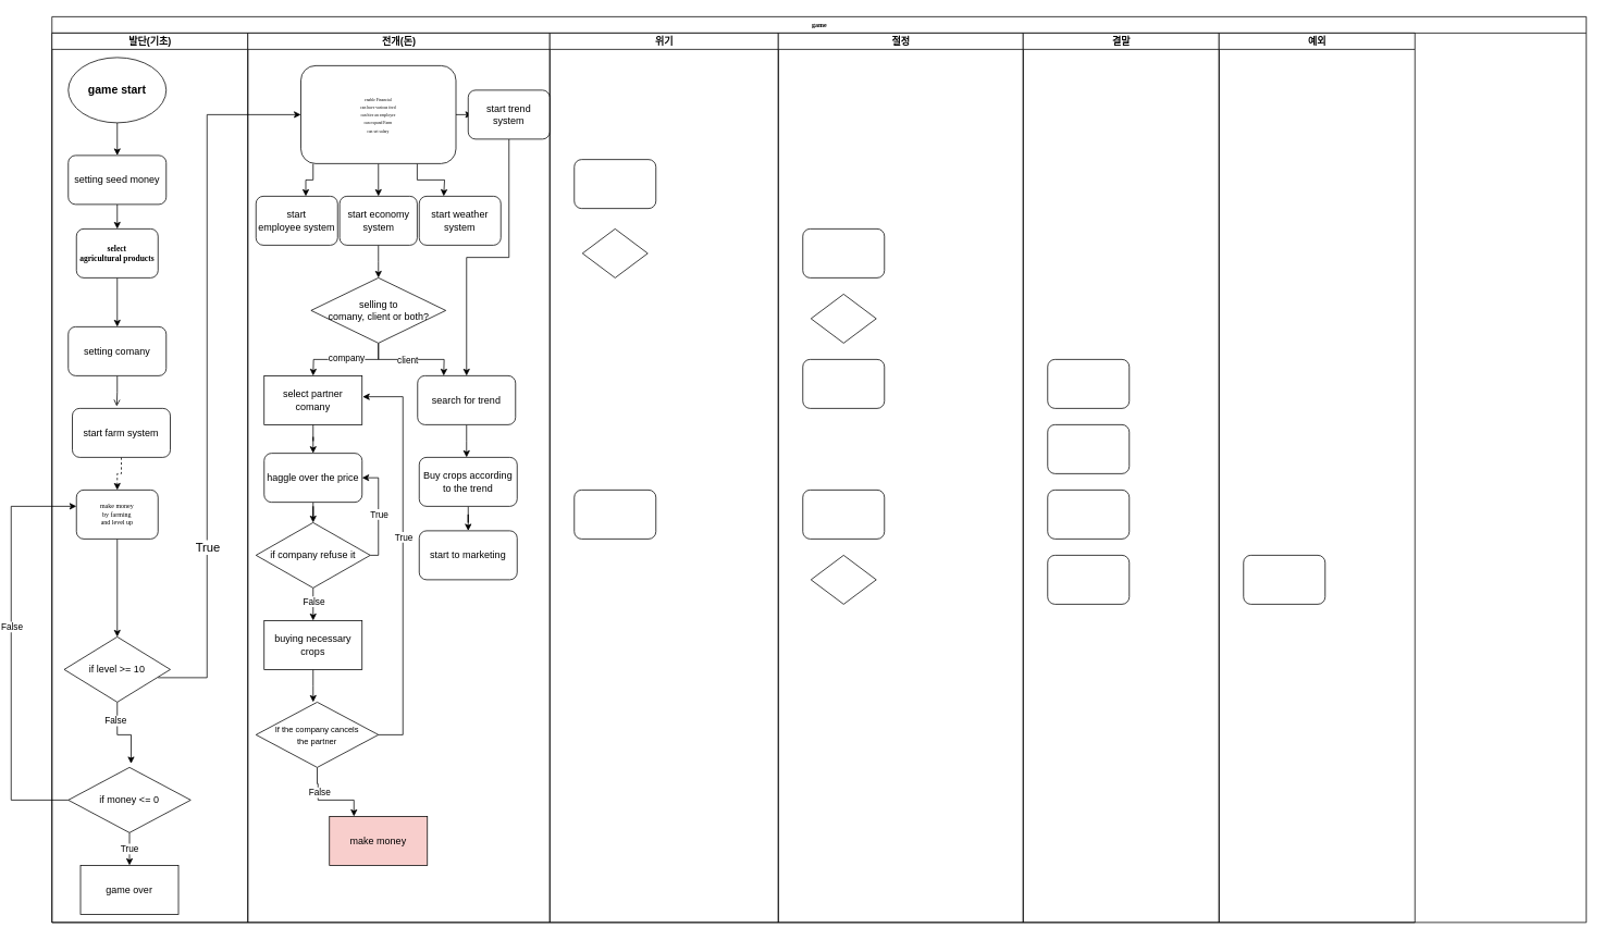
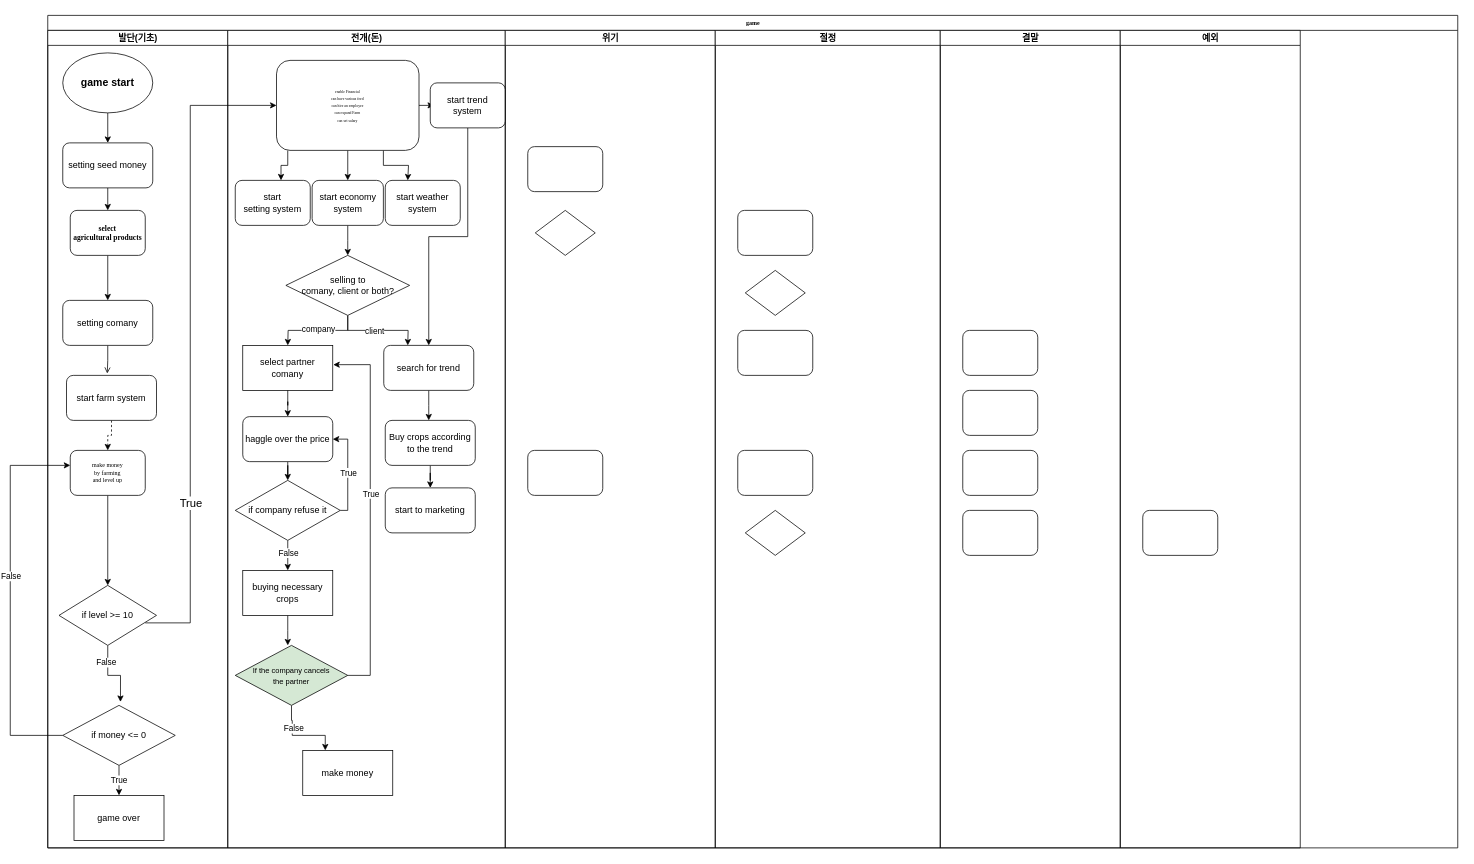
- <mxCell id="32" value="start &lt;br&gt;employee system" style="rounded=1;whiteSpace=wrap;html=1;" vertex="1" parent="26"><mxGeometry x="10" y="200" width="100" height="60" as="geometry" /></mxCell>
+ <mxCell id="32" value="start &lt;br&gt;setting system" style="rounded=1;whiteSpace=wrap;html=1;" vertex="1" parent="26"><mxGeometry x="10" y="200" width="100" height="60" as="geometry" /></mxCell>
- <mxCell id="56" value="&lt;font style=&quot;font-size: 10px;&quot;&gt;If the company cancels &lt;br&gt;the partner&lt;/font&gt;" style="rhombus;whiteSpace=wrap;html=1;" vertex="1" parent="26"><mxGeometry x="10" y="820" width="150" height="80" as="geometry" /></mxCell>
+ <mxCell id="56" value="&lt;font style=&quot;font-size: 10px;&quot;&gt;If the company cancels &lt;br&gt;the partner&lt;/font&gt;" style="rhombus;whiteSpace=wrap;html=1;fillColor=#d5e8d4;" vertex="1" parent="26"><mxGeometry x="10" y="820" width="150" height="80" as="geometry" /></mxCell>
- <mxCell id="57" value="make money" style="rounded=0;whiteSpace=wrap;html=1;fillColor=#f8cecc;" vertex="1" parent="26"><mxGeometry x="100" y="960" width="120" height="60" as="geometry" /></mxCell>
+ <mxCell id="57" value="make money" style="rounded=0;whiteSpace=wrap;html=1;" vertex="1" parent="26"><mxGeometry x="100" y="960" width="120" height="60" as="geometry" /></mxCell>
